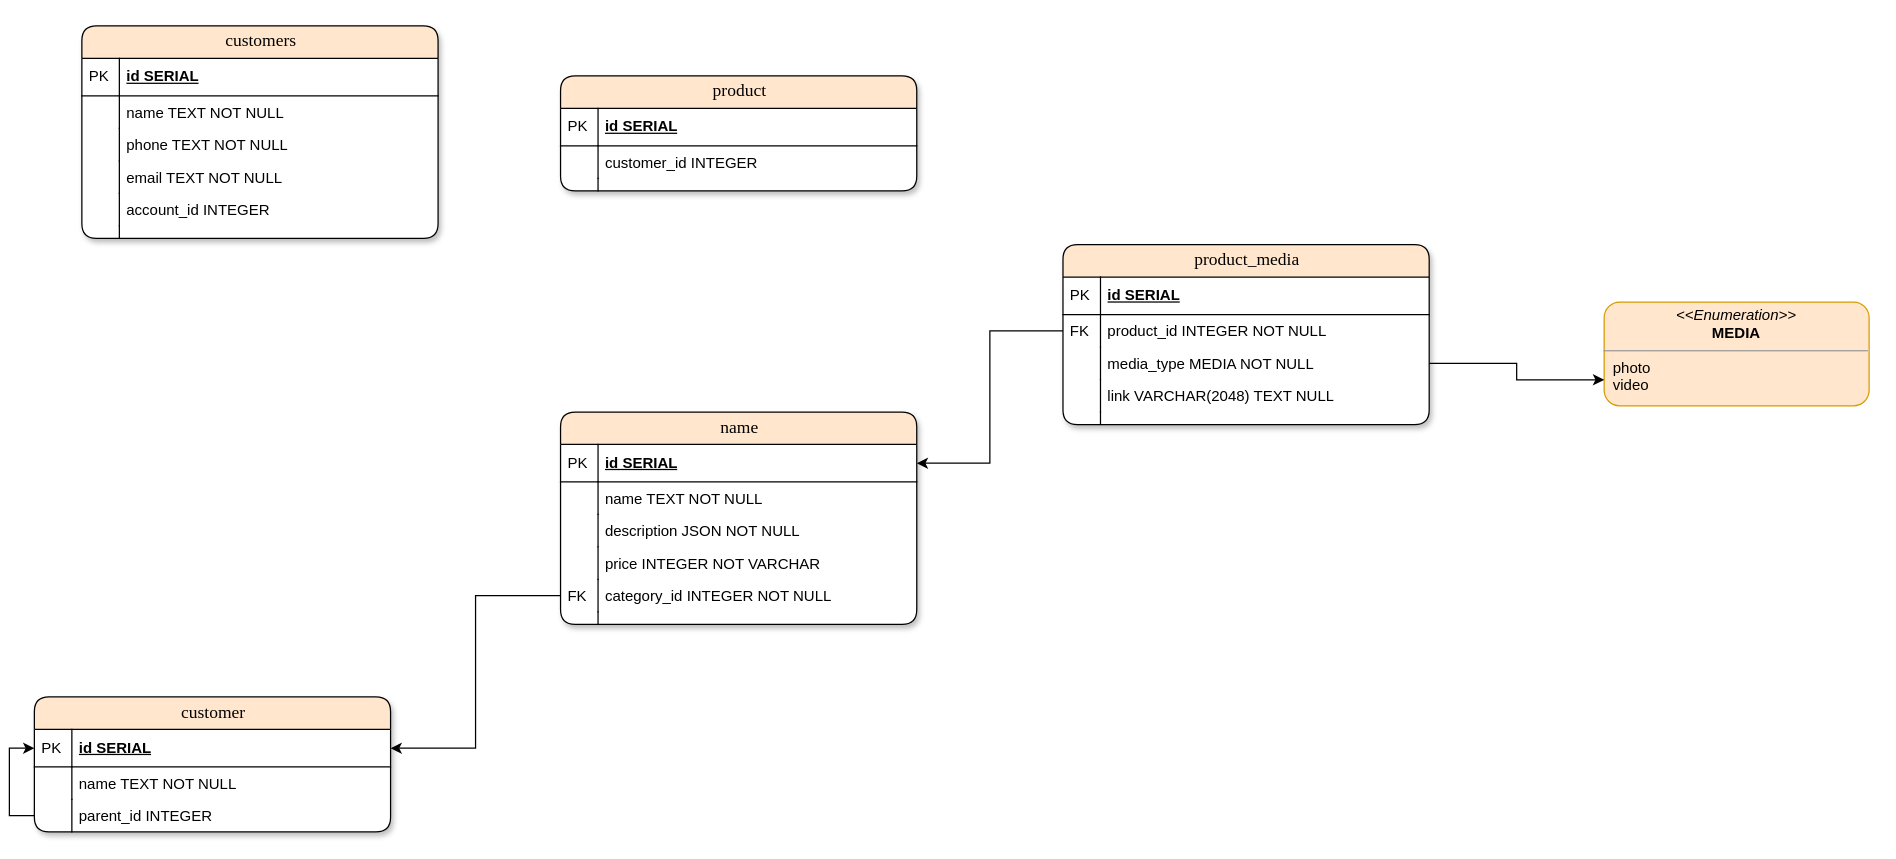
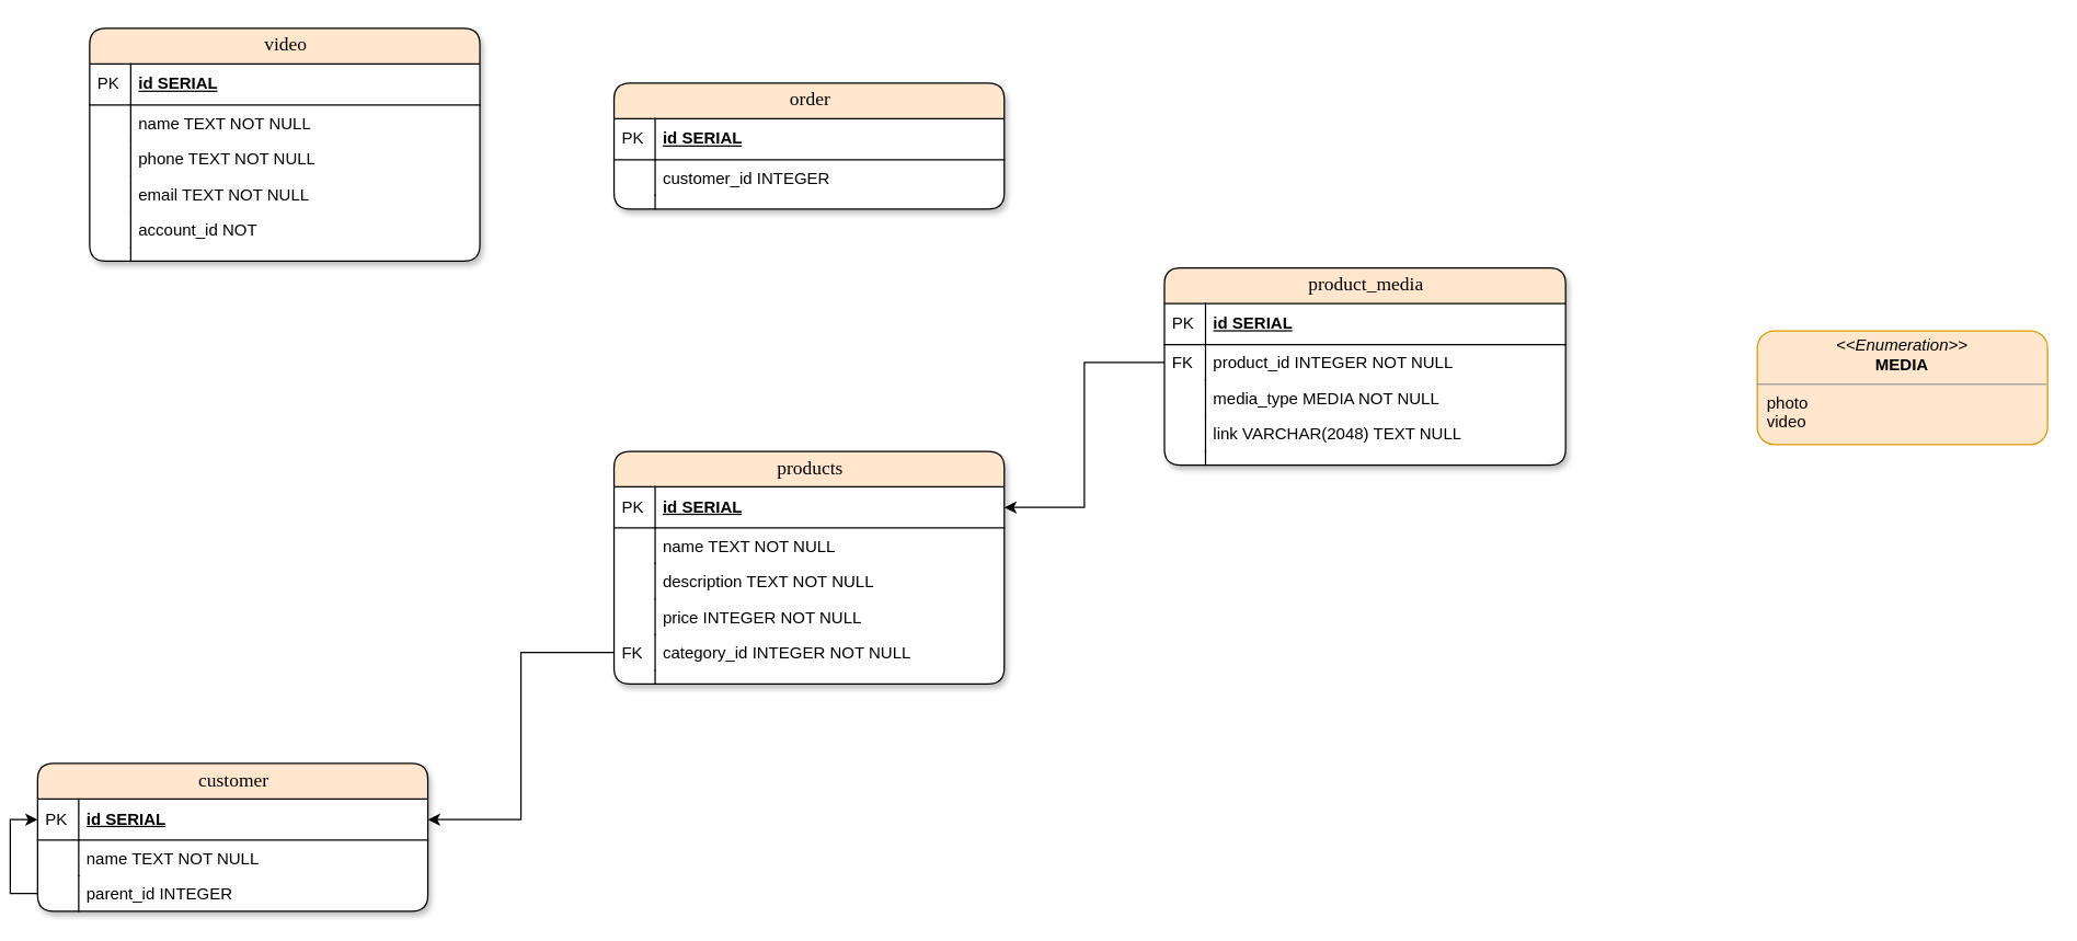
- <mxCell id="29" value="customers" style="swimlane;html=1;fontStyle=0;childLayout=stackLayout;horizontal=1;startSize=26;fillColor=#ffe6cc;horizontalStack=0;resizeParent=1;resizeLast=0;collapsible=1;marginBottom=0;swimlaneFillColor=#ffffff;align=center;shadow=1;comic=0;labelBackgroundColor=none;strokeWidth=1;fontFamily=Verdana;fontSize=14;strokeColor=default;rounded=1;sketch=0;glass=0;swimlaneLine=1;" vertex="1" parent="1"><mxGeometry x="58" y="20" width="285" height="170" as="geometry" /></mxCell>
+ <mxCell id="29" value="video" style="swimlane;html=1;fontStyle=0;childLayout=stackLayout;horizontal=1;startSize=26;fillColor=#ffe6cc;horizontalStack=0;resizeParent=1;resizeLast=0;collapsible=1;marginBottom=0;swimlaneFillColor=#ffffff;align=center;shadow=1;comic=0;labelBackgroundColor=none;strokeWidth=1;fontFamily=Verdana;fontSize=14;strokeColor=default;rounded=1;sketch=0;glass=0;swimlaneLine=1;" vertex="1" parent="1"><mxGeometry x="58" y="20" width="285" height="170" as="geometry" /></mxCell>
- <mxCell id="51" value="product" style="swimlane;html=1;fontStyle=0;childLayout=stackLayout;horizontal=1;startSize=26;fillColor=#ffe6cc;horizontalStack=0;resizeParent=1;resizeLast=0;collapsible=1;marginBottom=0;swimlaneFillColor=#ffffff;align=center;shadow=1;comic=0;labelBackgroundColor=none;strokeWidth=1;fontFamily=Verdana;fontSize=14;strokeColor=default;rounded=1;sketch=0;glass=0;swimlaneLine=1;" vertex="1" parent="1"><mxGeometry x="441" y="60" width="285" height="92" as="geometry" /></mxCell>
+ <mxCell id="51" value="order" style="swimlane;html=1;fontStyle=0;childLayout=stackLayout;horizontal=1;startSize=26;fillColor=#ffe6cc;horizontalStack=0;resizeParent=1;resizeLast=0;collapsible=1;marginBottom=0;swimlaneFillColor=#ffffff;align=center;shadow=1;comic=0;labelBackgroundColor=none;strokeWidth=1;fontFamily=Verdana;fontSize=14;strokeColor=default;rounded=1;sketch=0;glass=0;swimlaneLine=1;" vertex="1" parent="1"><mxGeometry x="441" y="60" width="285" height="92" as="geometry" /></mxCell>
- <mxCell id="38" value="account_id INTEGER" style="shape=partialRectangle;top=0;left=0;right=0;bottom=0;html=1;align=left;verticalAlign=top;fillColor=none;spacingLeft=34;spacingRight=4;whiteSpace=wrap;overflow=hidden;rotatable=0;points=[[0,0.5],[1,0.5]];portConstraint=eastwest;dropTarget=0;rounded=1;" vertex="1" parent="29"><mxGeometry y="134" width="285" height="26" as="geometry" /></mxCell>
+ <mxCell id="38" value="account_id NOT" style="shape=partialRectangle;top=0;left=0;right=0;bottom=0;html=1;align=left;verticalAlign=top;fillColor=none;spacingLeft=34;spacingRight=4;whiteSpace=wrap;overflow=hidden;rotatable=0;points=[[0,0.5],[1,0.5]];portConstraint=eastwest;dropTarget=0;rounded=1;" vertex="1" parent="29"><mxGeometry y="134" width="285" height="26" as="geometry" /></mxCell>
- <mxCell id="28" style="edgeStyle=orthogonalEdgeStyle;rounded=0;orthogonalLoop=1;jettySize=auto;html=1;entryX=0;entryY=0.75;entryDx=0;entryDy=0;" edge="1" parent="1" source="20" target="27"><mxGeometry relative="1" as="geometry" /></mxCell>
- <mxCell id="2" value="name" style="swimlane;html=1;fontStyle=0;childLayout=stackLayout;horizontal=1;startSize=26;fillColor=#ffe6cc;horizontalStack=0;resizeParent=1;resizeLast=0;collapsible=1;marginBottom=0;swimlaneFillColor=#ffffff;align=center;shadow=1;comic=0;labelBackgroundColor=none;strokeWidth=1;fontFamily=Verdana;fontSize=14;strokeColor=default;rounded=1;sketch=0;glass=0;swimlaneLine=1;" parent="1" vertex="1"><mxGeometry x="441" y="329" width="285" height="170" as="geometry" /></mxCell>
+ <mxCell id="2" value="products" style="swimlane;html=1;fontStyle=0;childLayout=stackLayout;horizontal=1;startSize=26;fillColor=#ffe6cc;horizontalStack=0;resizeParent=1;resizeLast=0;collapsible=1;marginBottom=0;swimlaneFillColor=#ffffff;align=center;shadow=1;comic=0;labelBackgroundColor=none;strokeWidth=1;fontFamily=Verdana;fontSize=14;strokeColor=default;rounded=1;sketch=0;glass=0;swimlaneLine=1;" parent="1" vertex="1"><mxGeometry x="441" y="329" width="285" height="170" as="geometry" /></mxCell>
- <mxCell id="7" value="description JSON NOT NULL" style="shape=partialRectangle;top=0;left=0;right=0;bottom=0;html=1;align=left;verticalAlign=top;fillColor=none;spacingLeft=34;spacingRight=4;whiteSpace=wrap;overflow=hidden;rotatable=0;points=[[0,0.5],[1,0.5]];portConstraint=eastwest;dropTarget=0;rounded=1;" parent="2" vertex="1"><mxGeometry y="82" width="285" height="26" as="geometry" /></mxCell>
+ <mxCell id="7" value="description TEXT NOT NULL" style="shape=partialRectangle;top=0;left=0;right=0;bottom=0;html=1;align=left;verticalAlign=top;fillColor=none;spacingLeft=34;spacingRight=4;whiteSpace=wrap;overflow=hidden;rotatable=0;points=[[0,0.5],[1,0.5]];portConstraint=eastwest;dropTarget=0;rounded=1;" parent="2" vertex="1"><mxGeometry y="82" width="285" height="26" as="geometry" /></mxCell>
- <mxCell id="9" value="price INTEGER NOT VARCHAR" style="shape=partialRectangle;top=0;left=0;right=0;bottom=0;html=1;align=left;verticalAlign=top;fillColor=none;spacingLeft=34;spacingRight=4;whiteSpace=wrap;overflow=hidden;rotatable=0;points=[[0,0.5],[1,0.5]];portConstraint=eastwest;dropTarget=0;rounded=1;" parent="2" vertex="1"><mxGeometry y="108" width="285" height="26" as="geometry" /></mxCell>
+ <mxCell id="9" value="price INTEGER NOT NULL" style="shape=partialRectangle;top=0;left=0;right=0;bottom=0;html=1;align=left;verticalAlign=top;fillColor=none;spacingLeft=34;spacingRight=4;whiteSpace=wrap;overflow=hidden;rotatable=0;points=[[0,0.5],[1,0.5]];portConstraint=eastwest;dropTarget=0;rounded=1;" parent="2" vertex="1"><mxGeometry y="108" width="285" height="26" as="geometry" /></mxCell>
